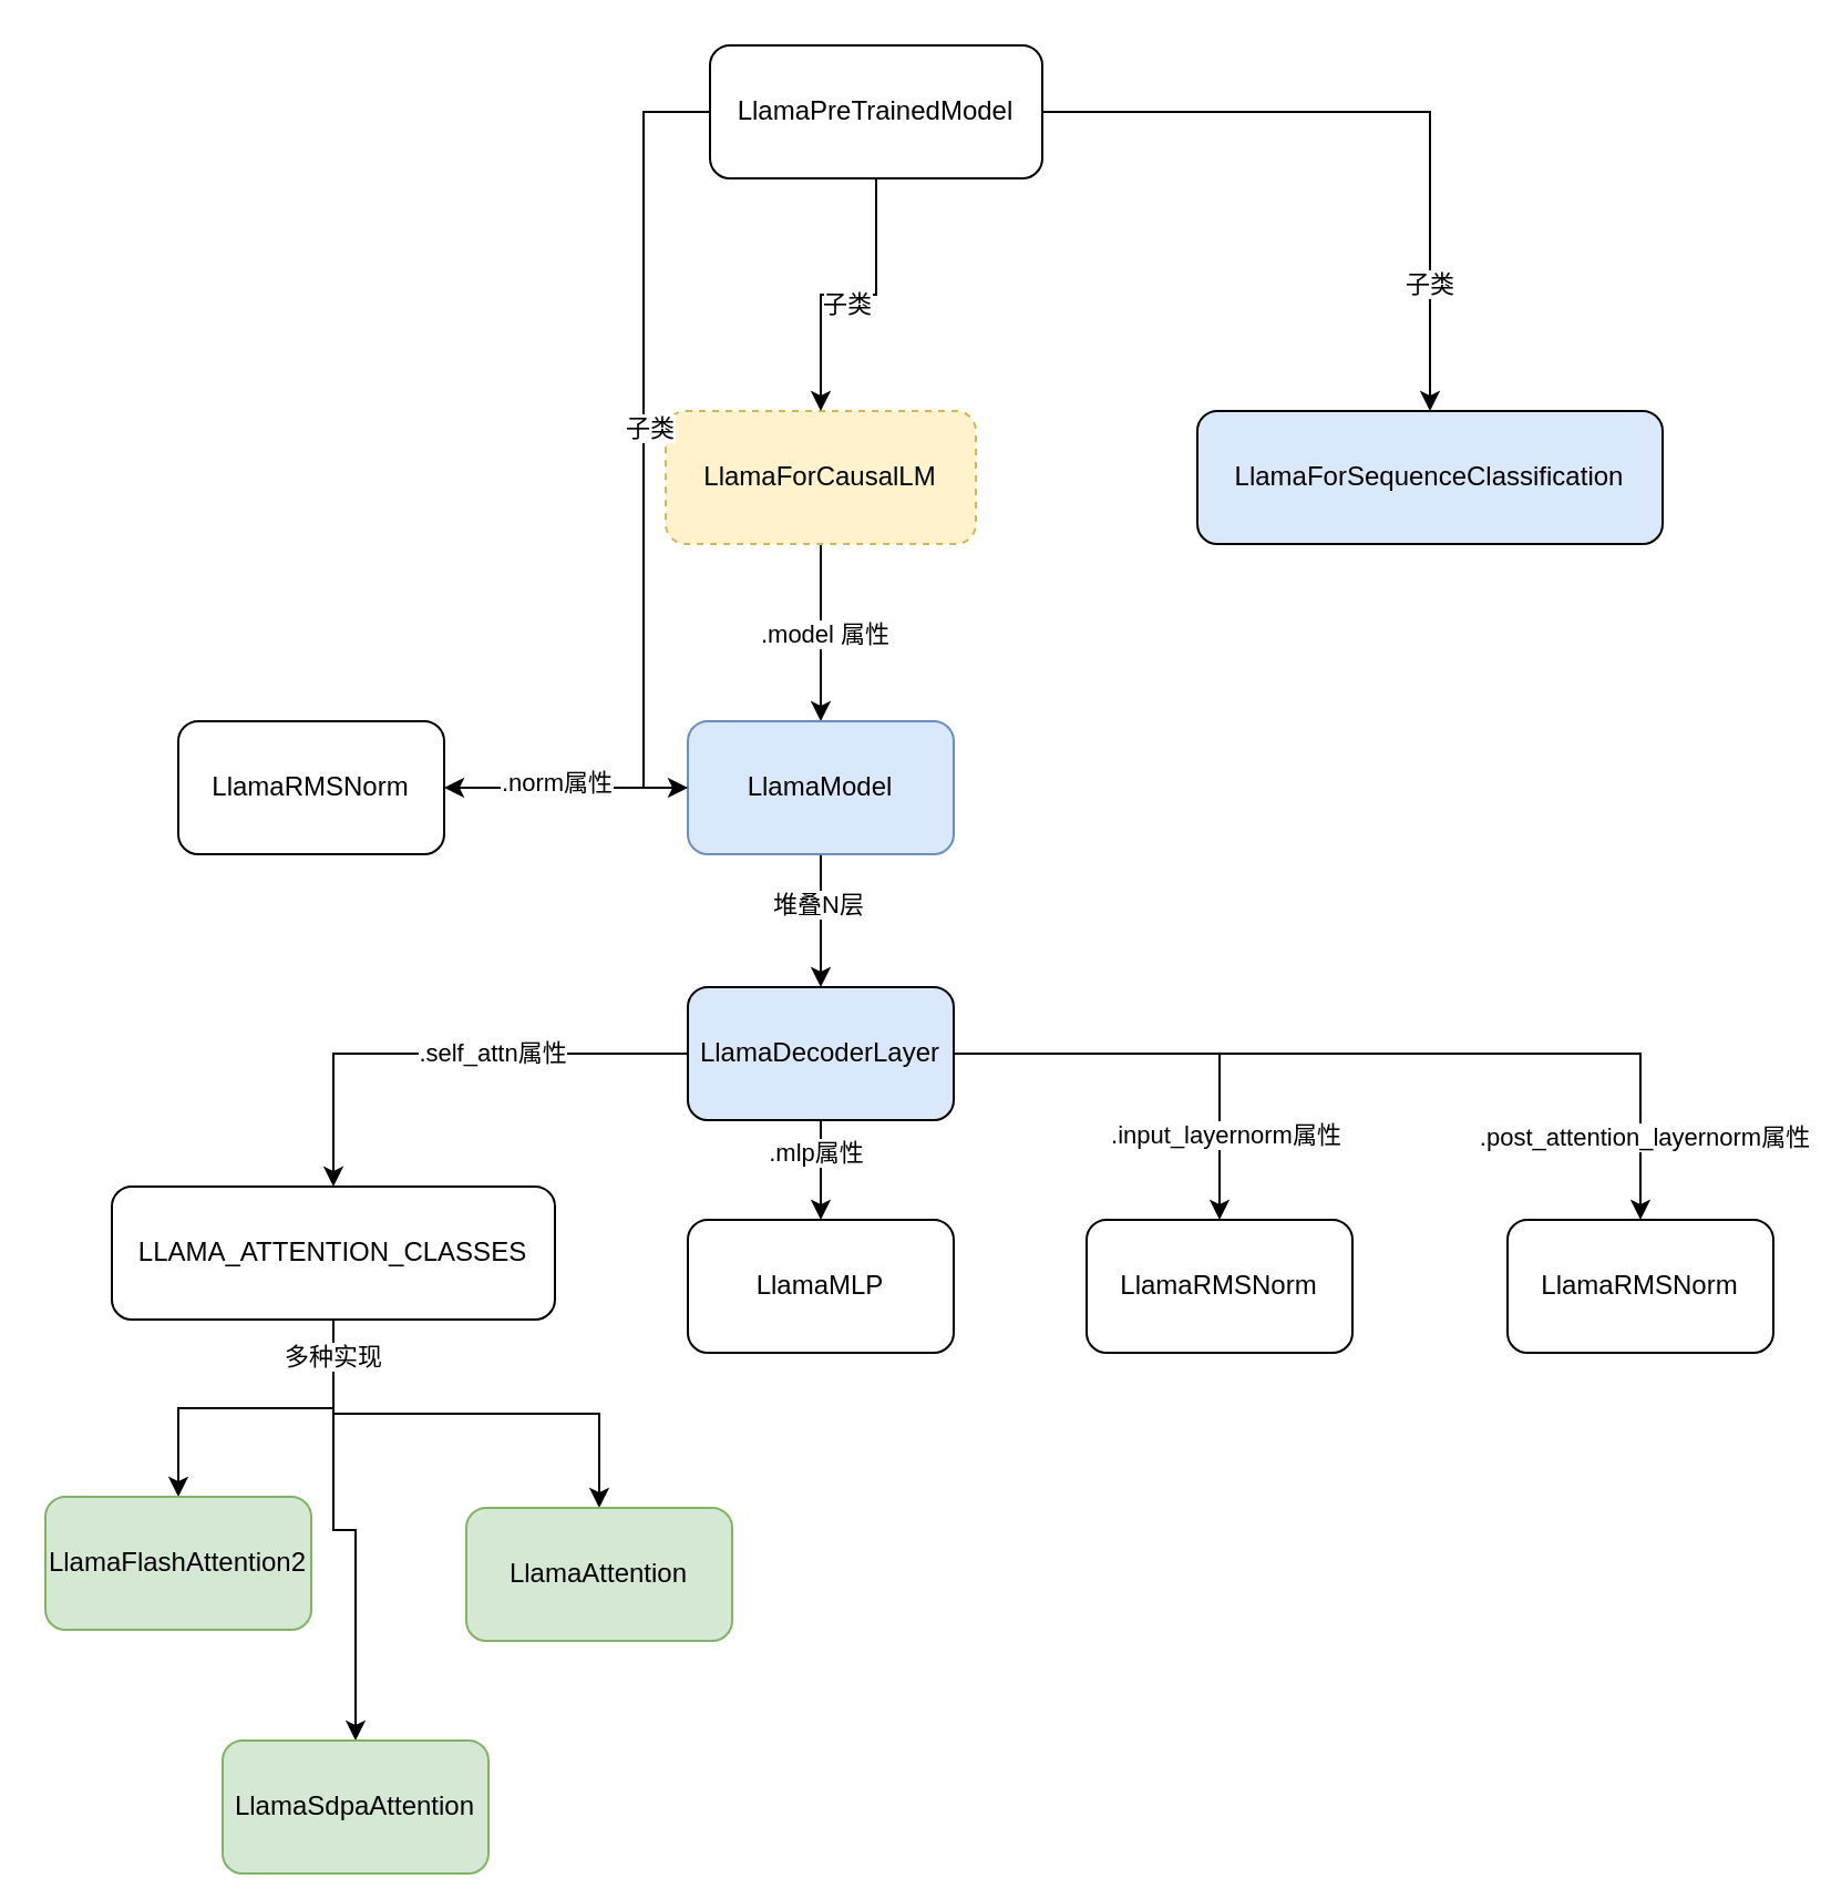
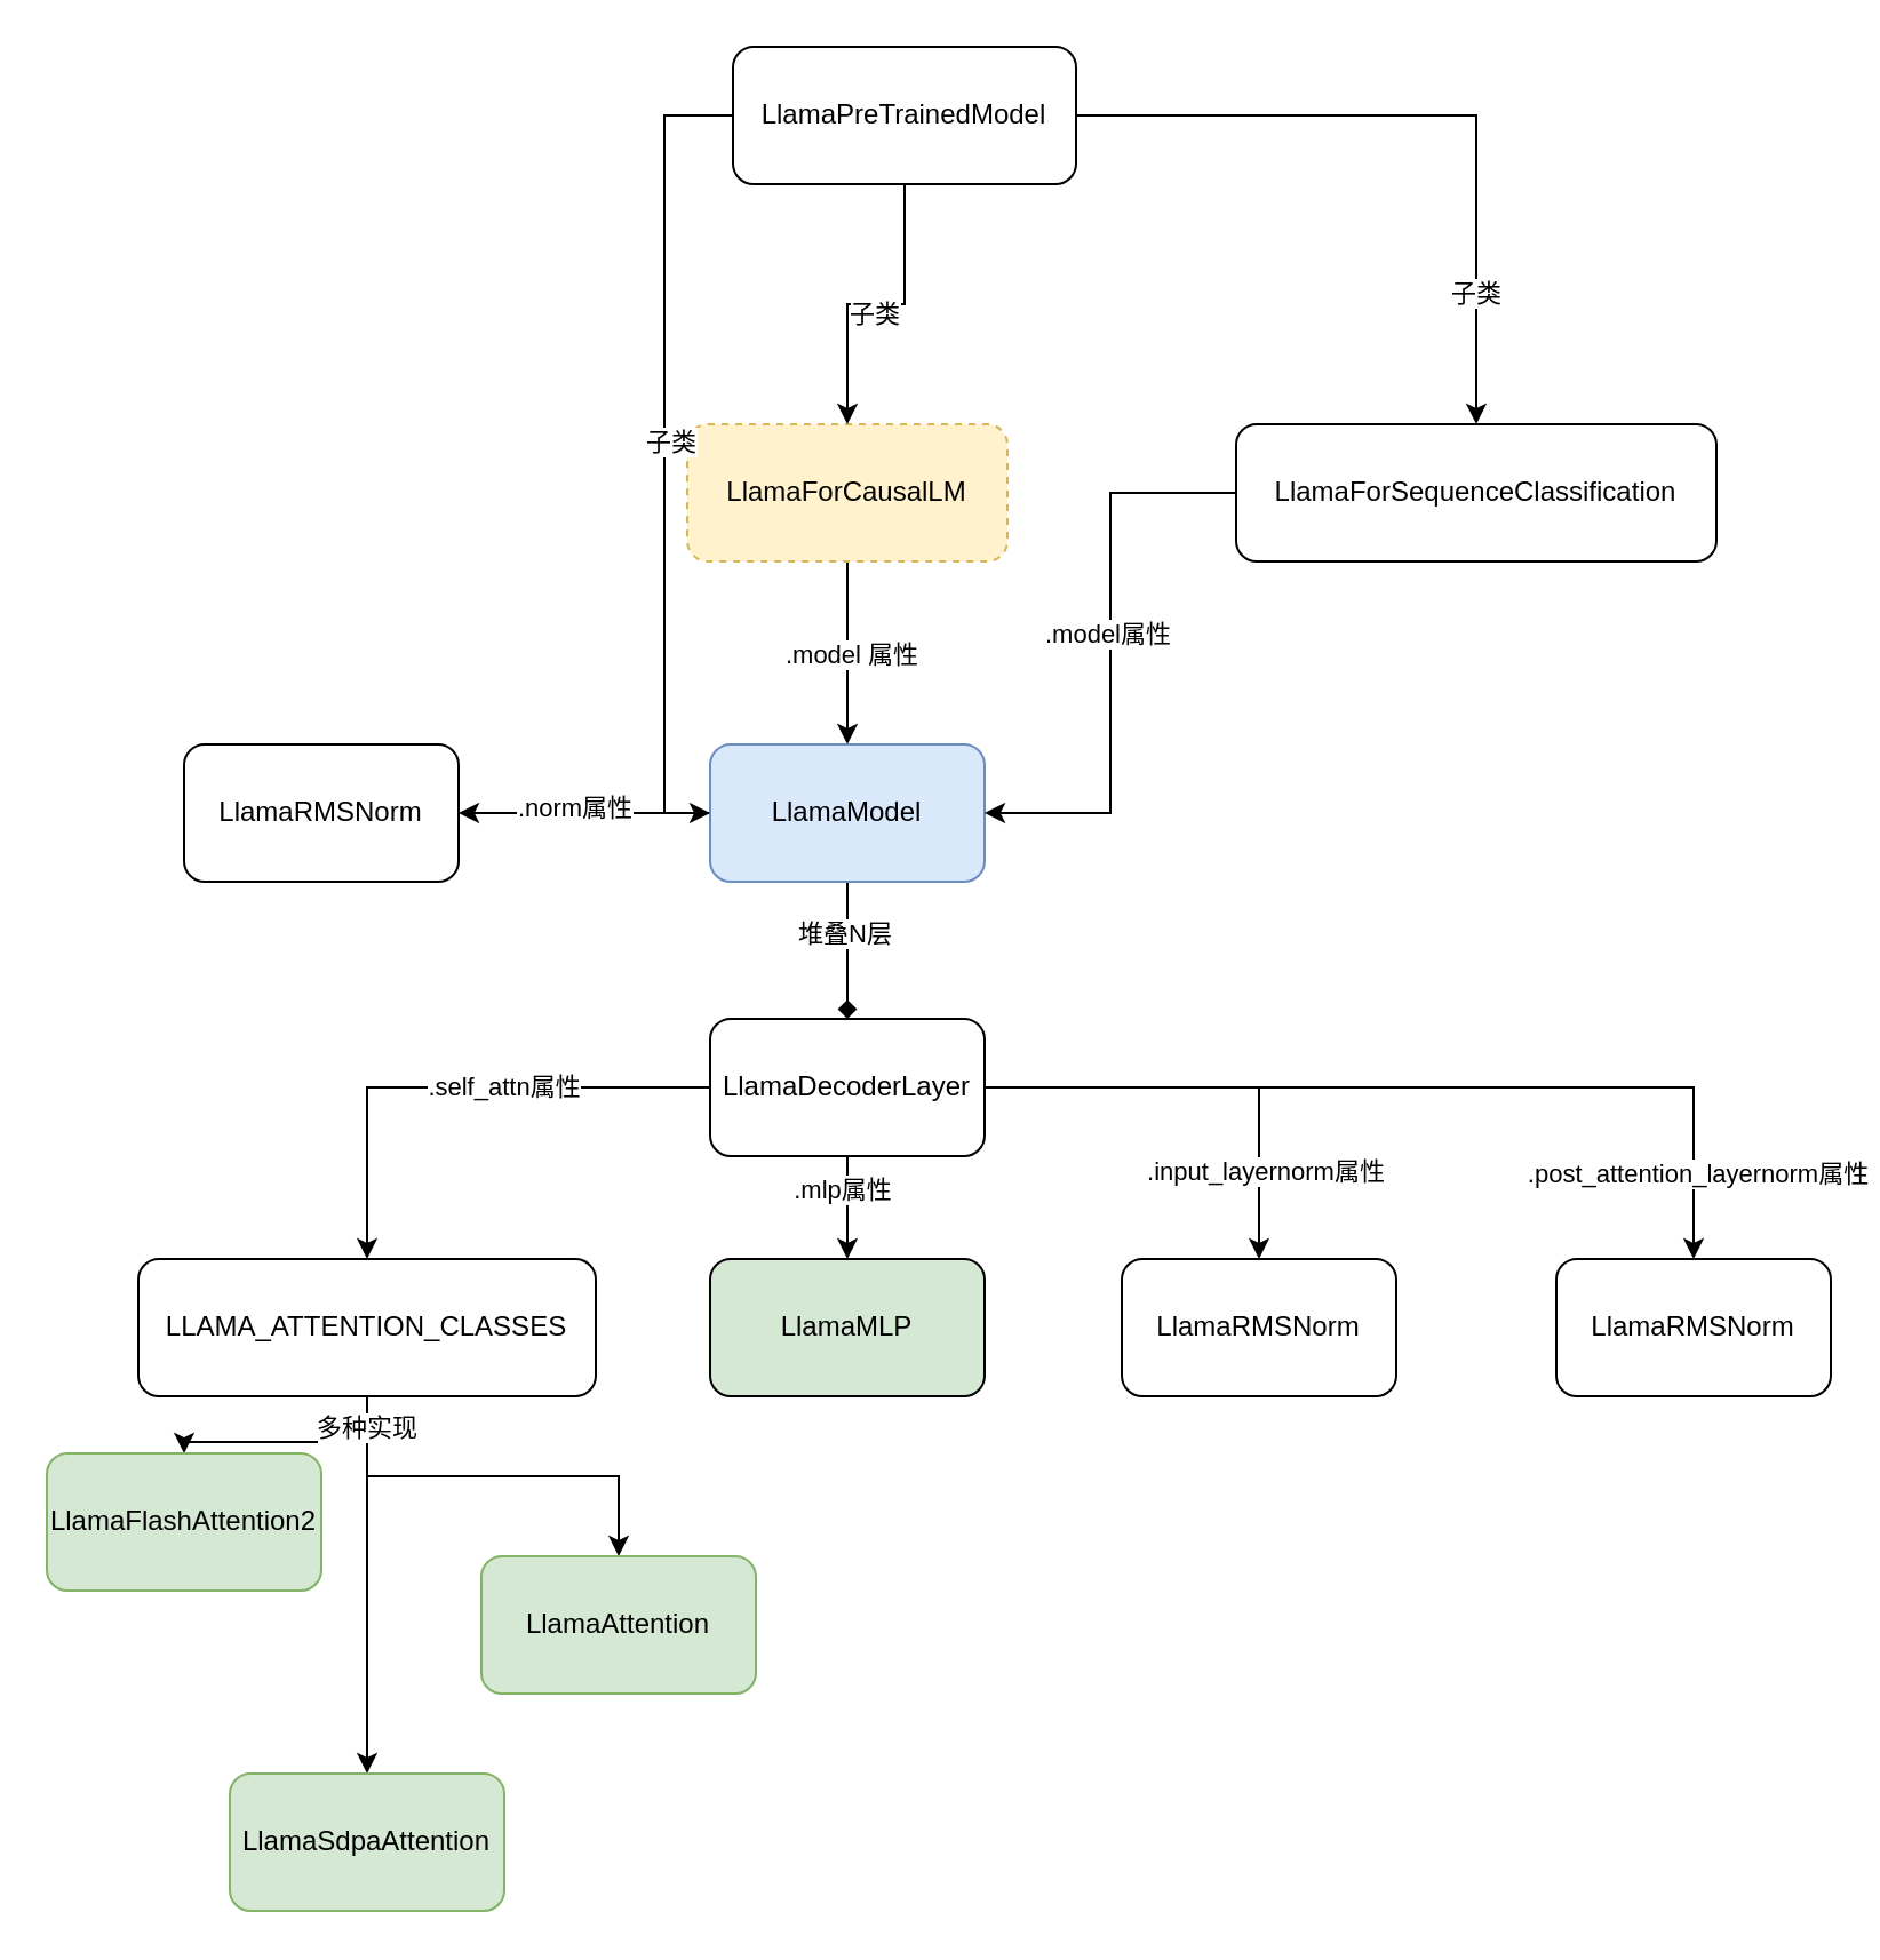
- <mxCell id="12" value="LlamaForSequenceClassification" style="rounded=1;whiteSpace=wrap;html=1;fillColor=#dae8fc;" vertex="1" parent="1"><mxGeometry x="540" y="185" width="210" height="60" as="geometry" /></mxCell>
+ <mxCell id="12" value="LlamaForSequenceClassification" style="rounded=1;whiteSpace=wrap;html=1;" vertex="1" parent="1"><mxGeometry x="540" y="185" width="210" height="60" as="geometry" /></mxCell>
+ <mxCell id="10" style="edgeStyle=orthogonalEdgeStyle;rounded=0;orthogonalLoop=1;jettySize=auto;html=1;entryX=1;entryY=0.5;entryDx=0;entryDy=0;" edge="1" parent="1" source="12" target="9"><mxGeometry relative="1" as="geometry" /></mxCell>
+ <mxCell id="11" value=".model属性" style="edgeLabel;html=1;align=center;verticalAlign=middle;resizable=0;points=[];" vertex="1" connectable="0" parent="10"><mxGeometry x="-0.076" y="-2" relative="1" as="geometry"><mxPoint as="offset" /></mxGeometry></mxCell>
- <mxCell id="5" style="edgeStyle=orthogonalEdgeStyle;rounded=0;orthogonalLoop=1;jettySize=auto;html=1;" edge="1" parent="1" source="9" target="21"><mxGeometry relative="1" as="geometry" /></mxCell>
+ <mxCell id="5" style="edgeStyle=orthogonalEdgeStyle;rounded=0;orthogonalLoop=1;jettySize=auto;html=1;endArrow=diamond;" edge="1" parent="1" source="9" target="21"><mxGeometry relative="1" as="geometry" /></mxCell>
- <mxCell id="21" value="LlamaDecoderLayer" style="rounded=1;whiteSpace=wrap;html=1;fillColor=#dae8fc;" vertex="1" parent="1"><mxGeometry x="310" y="445" width="120" height="60" as="geometry" /></mxCell>
+ <mxCell id="21" value="LlamaDecoderLayer" style="rounded=1;whiteSpace=wrap;html=1;" vertex="1" parent="1"><mxGeometry x="310" y="445" width="120" height="60" as="geometry" /></mxCell>
- <mxCell id="27" value="LLAMA_ATTENTION_CLASSES" style="rounded=1;whiteSpace=wrap;html=1;" vertex="1" parent="1"><mxGeometry x="50" y="535" width="200" height="60" as="geometry" /></mxCell>
+ <mxCell id="27" value="LLAMA_ATTENTION_CLASSES" style="rounded=1;whiteSpace=wrap;html=1;" vertex="1" parent="1"><mxGeometry x="60" y="550" width="200" height="60" as="geometry" /></mxCell>
- <mxCell id="28" value="LlamaMLP" style="rounded=1;whiteSpace=wrap;html=1;" vertex="1" parent="1"><mxGeometry x="310" y="550" width="120" height="60" as="geometry" /></mxCell>
+ <mxCell id="28" value="LlamaMLP" style="rounded=1;whiteSpace=wrap;html=1;fillColor=#d5e8d4;" vertex="1" parent="1"><mxGeometry x="310" y="550" width="120" height="60" as="geometry" /></mxCell>
- <mxCell id="32" value="LlamaFlashAttention2" style="rounded=1;whiteSpace=wrap;html=1;fillColor=#d5e8d4;strokeColor=#82b366;" vertex="1" parent="1"><mxGeometry x="20" y="675" width="120" height="60" as="geometry" /></mxCell>
+ <mxCell id="32" value="LlamaFlashAttention2" style="rounded=1;whiteSpace=wrap;html=1;fillColor=#d5e8d4;strokeColor=#82b366;" vertex="1" parent="1"><mxGeometry x="20" y="635" width="120" height="60" as="geometry" /></mxCell>
- <mxCell id="33" value="LlamaSdpaAttention" style="rounded=1;whiteSpace=wrap;html=1;fillColor=#d5e8d4;strokeColor=#82b366;" vertex="1" parent="1"><mxGeometry x="100" y="785" width="120" height="60" as="geometry" /></mxCell>
+ <mxCell id="33" value="LlamaSdpaAttention" style="rounded=1;whiteSpace=wrap;html=1;fillColor=#d5e8d4;strokeColor=#82b366;" vertex="1" parent="1"><mxGeometry x="100" y="775" width="120" height="60" as="geometry" /></mxCell>
